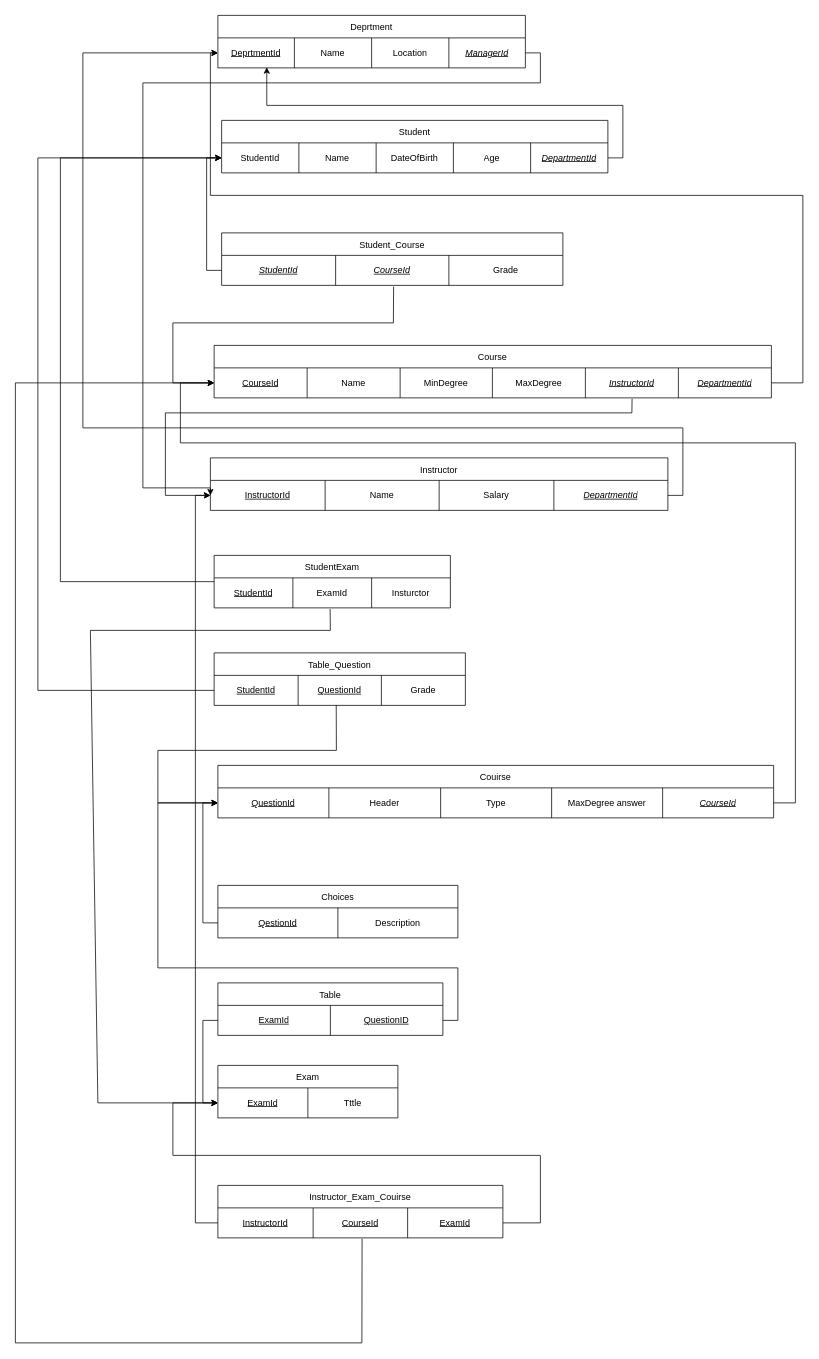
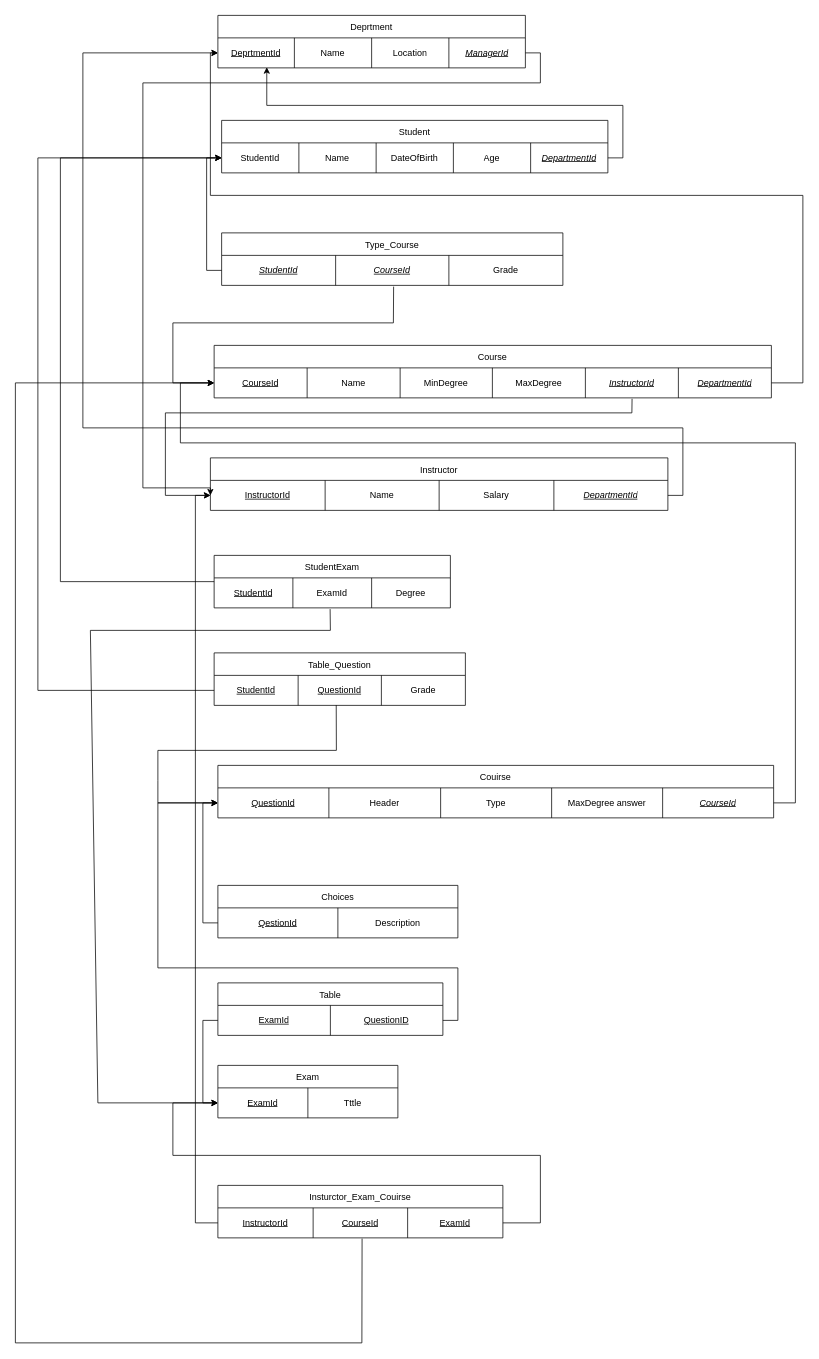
- <mxCell id="49" value="Student_Course" style="shape=table;startSize=30;container=1;collapsible=0;childLayout=tableLayout;" vertex="1" parent="1"><mxGeometry x="295" y="310" width="455" height="70" as="geometry" /></mxCell>
+ <mxCell id="49" value="Type_Course" style="shape=table;startSize=30;container=1;collapsible=0;childLayout=tableLayout;" vertex="1" parent="1"><mxGeometry x="295" y="310" width="455" height="70" as="geometry" /></mxCell>
- <mxCell id="68" value="Insturctor" style="shape=partialRectangle;html=1;whiteSpace=wrap;connectable=0;strokeColor=inherit;overflow=hidden;fillColor=none;top=0;left=0;bottom=0;right=0;pointerEvents=1;" vertex="1" parent="65"><mxGeometry x="210" width="105" height="40" as="geometry"><mxRectangle width="105" height="40" as="alternateBounds" /></mxGeometry></mxCell>
+ <mxCell id="68" value="Degree" style="shape=partialRectangle;html=1;whiteSpace=wrap;connectable=0;strokeColor=inherit;overflow=hidden;fillColor=none;top=0;left=0;bottom=0;right=0;pointerEvents=1;" vertex="1" parent="65"><mxGeometry x="210" width="105" height="40" as="geometry"><mxRectangle width="105" height="40" as="alternateBounds" /></mxGeometry></mxCell>
- <mxCell id="78" value="Instructor_Exam_Couirse" style="shape=table;startSize=30;container=1;collapsible=0;childLayout=tableLayout;" vertex="1" parent="1"><mxGeometry x="290" y="1580" width="380" height="70" as="geometry" /></mxCell>
+ <mxCell id="78" value="Insturctor_Exam_Couirse" style="shape=table;startSize=30;container=1;collapsible=0;childLayout=tableLayout;" vertex="1" parent="1"><mxGeometry x="290" y="1580" width="380" height="70" as="geometry" /></mxCell>
